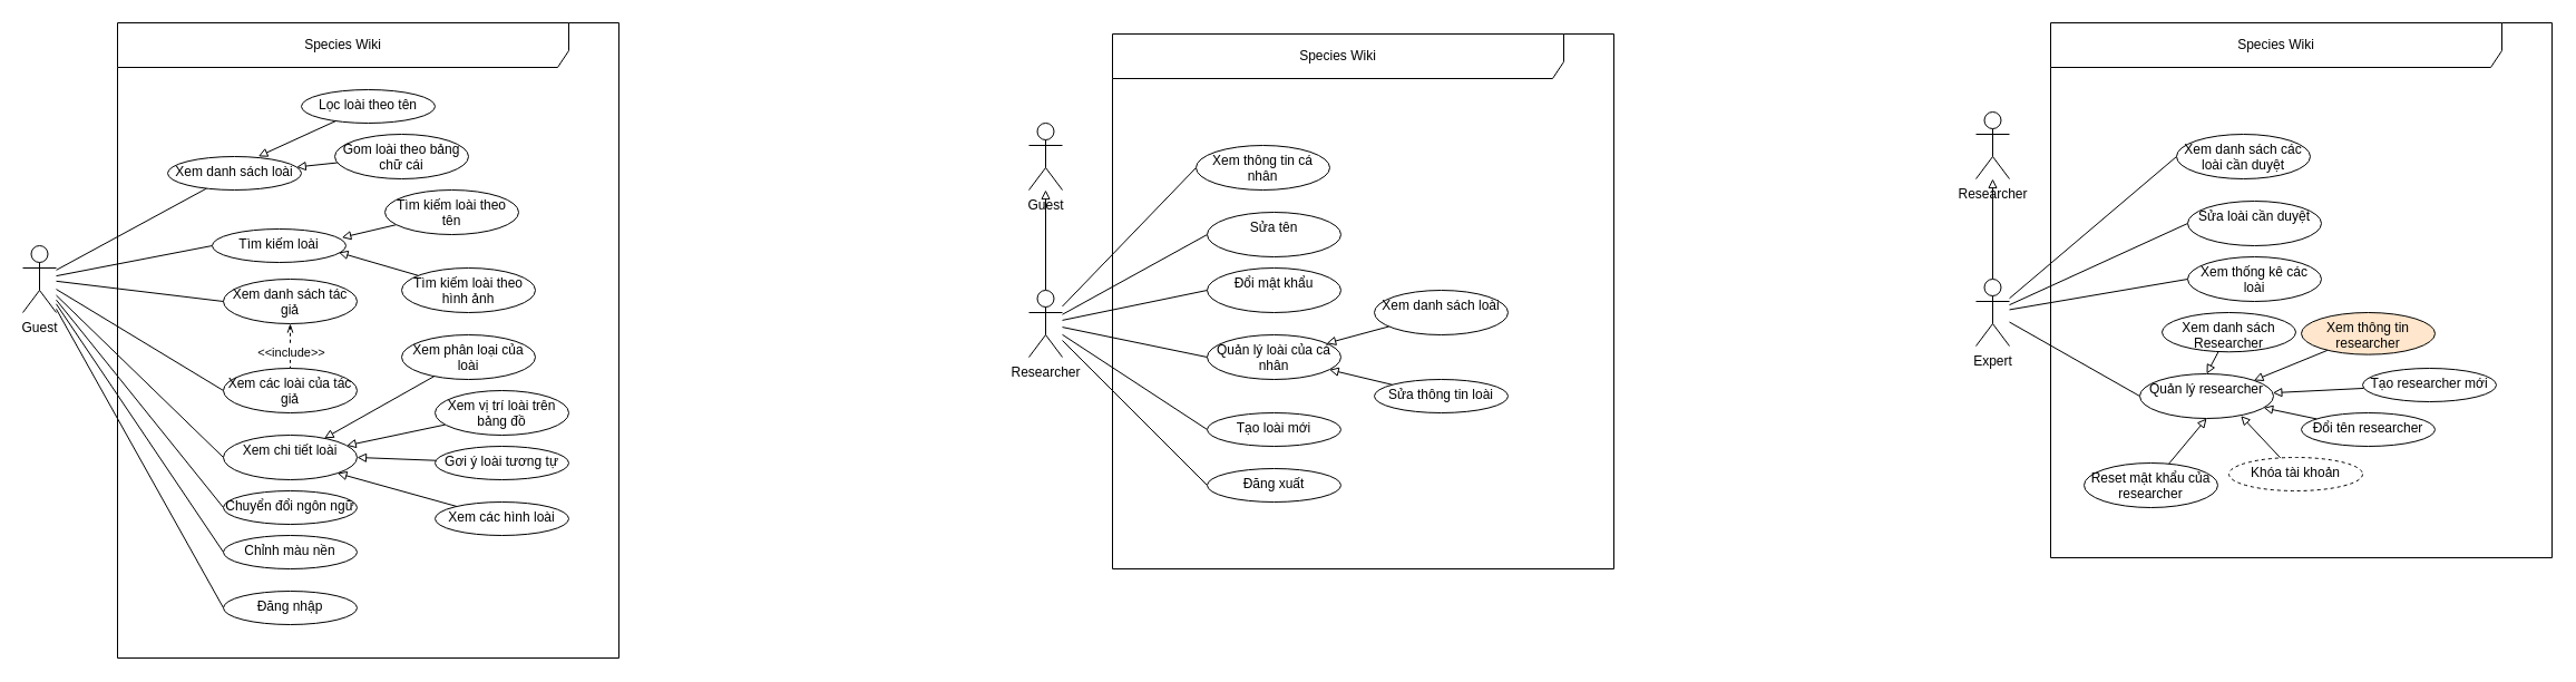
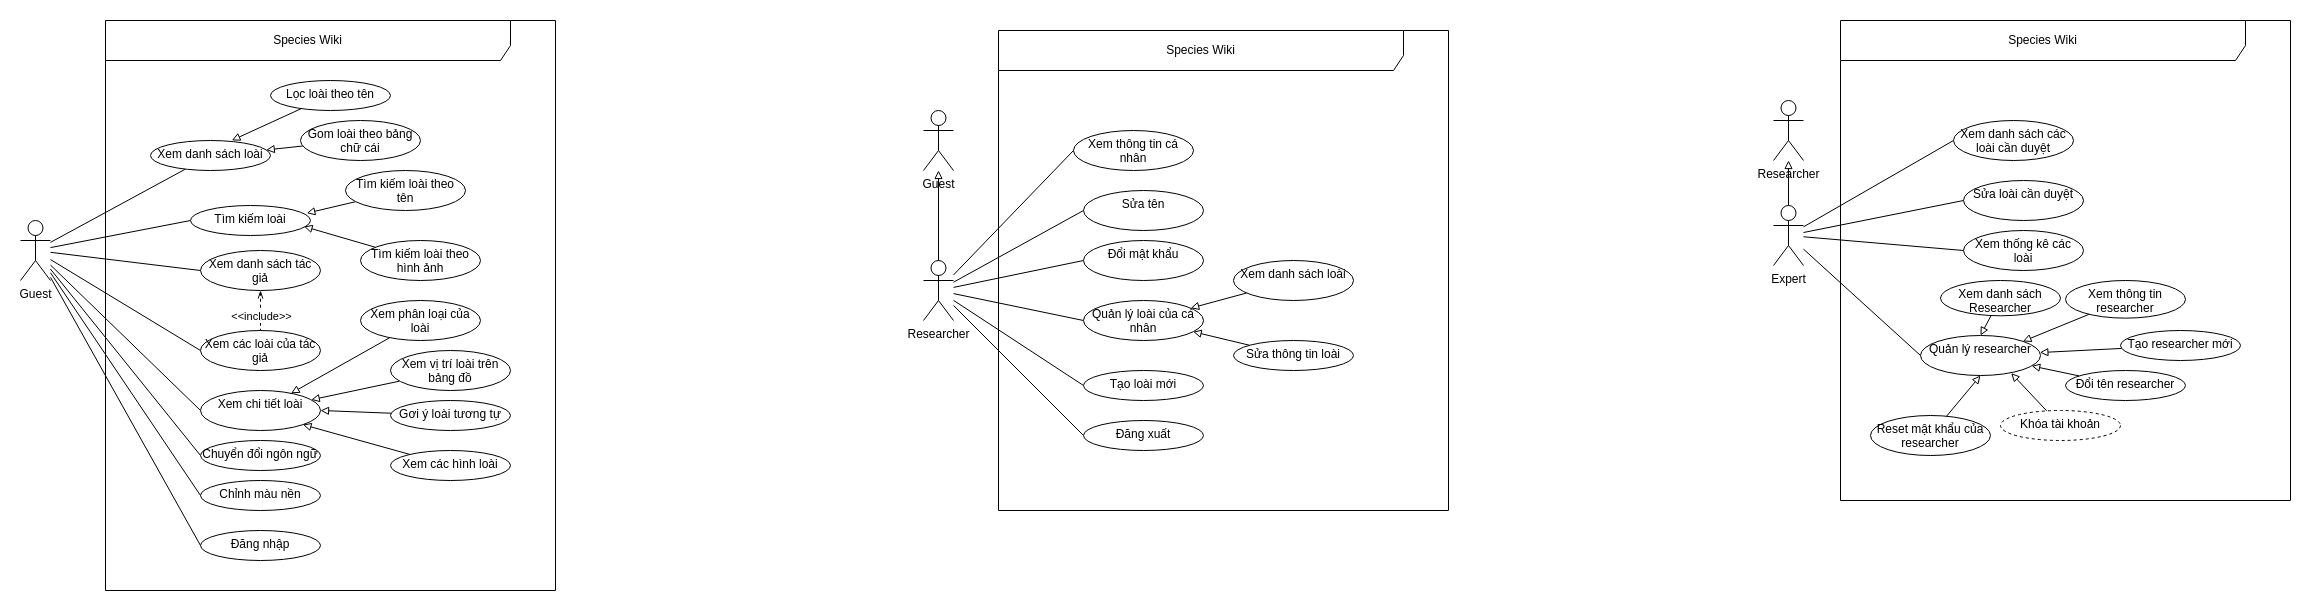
- <mxCell id="64" value="Expert" style="shape=umlActor;verticalLabelPosition=bottom;verticalAlign=top;html=1;" parent="1" vertex="1"><mxGeometry x="1773" y="250" width="30" height="60" as="geometry" /></mxCell>
+ <mxCell id="64" value="Expert" style="shape=umlActor;verticalLabelPosition=bottom;verticalAlign=top;html=1;" parent="1" vertex="1"><mxGeometry x="1773" y="205" width="30" height="60" as="geometry" /></mxCell>
- <mxCell id="81" value="Xem thông tin researcher" style="ellipse;whiteSpace=wrap;html=1;verticalAlign=top;fillColor=#ffe6cc;" vertex="1" parent="1"><mxGeometry x="2065" y="280" width="120" height="37.64" as="geometry" /></mxCell>
+ <mxCell id="81" value="Xem thông tin researcher" style="ellipse;whiteSpace=wrap;html=1;verticalAlign=top;" vertex="1" parent="1"><mxGeometry x="2065" y="280" width="120" height="37.64" as="geometry" /></mxCell>
